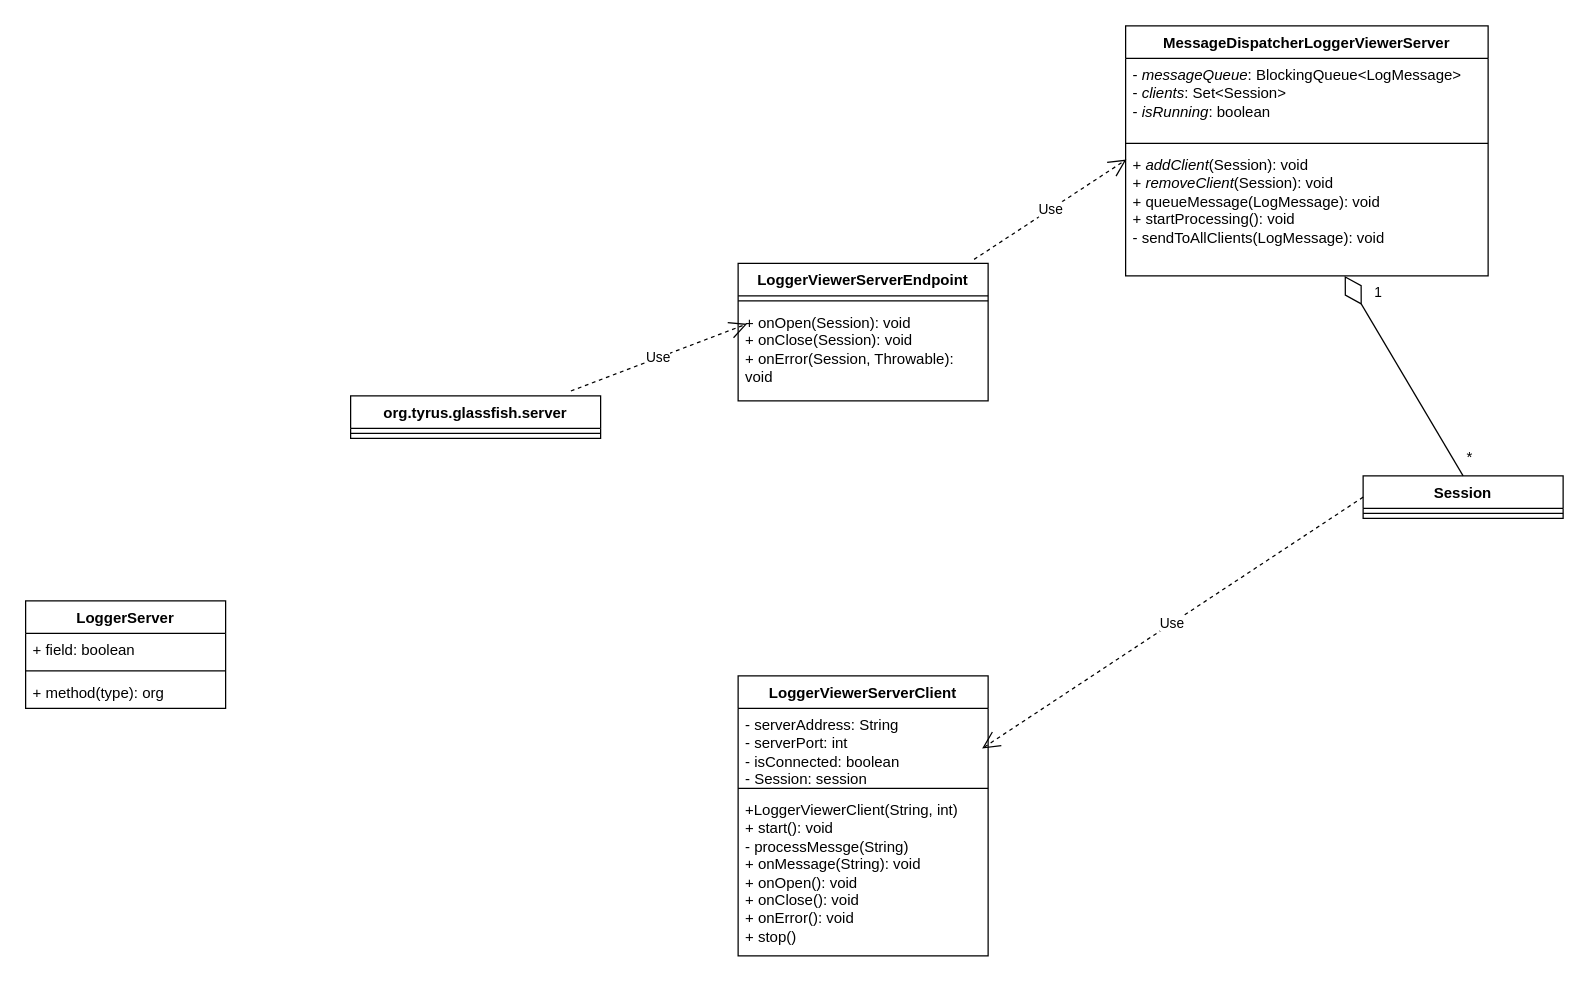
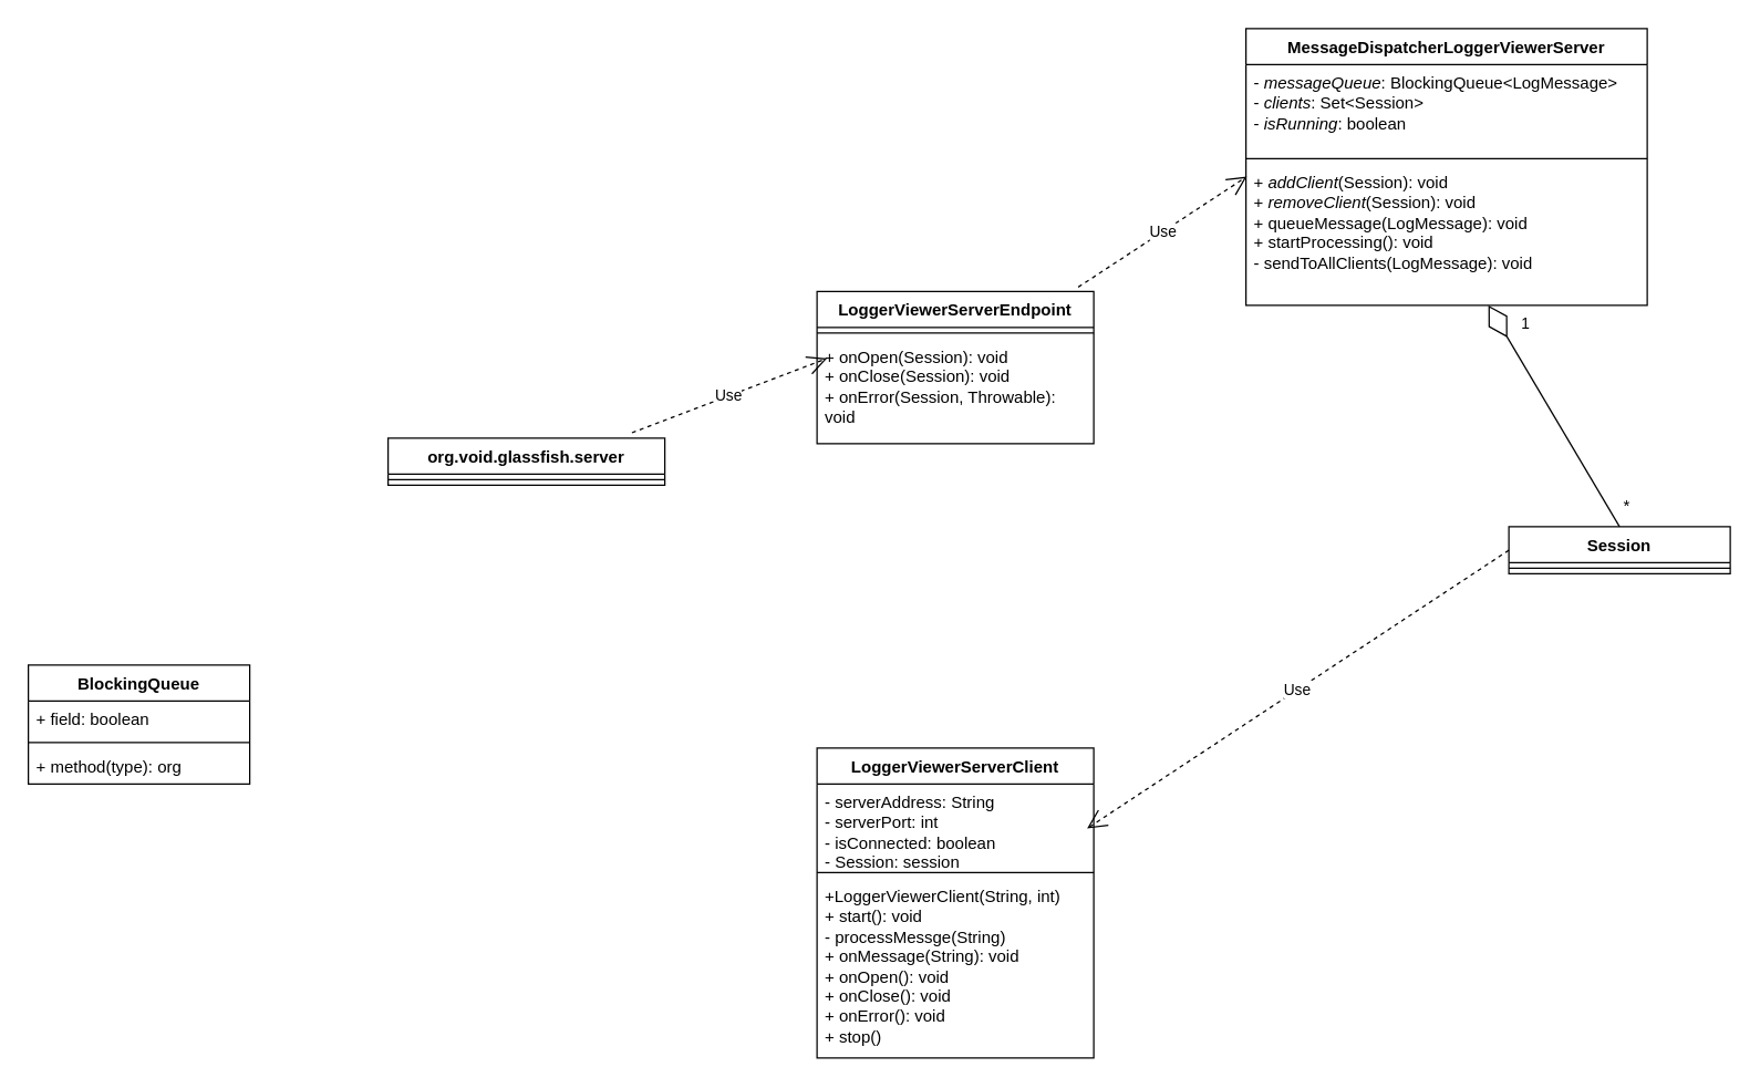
- <mxCell id="17" value="org.tyrus.glassfish.server" style="swimlane;fontStyle=1;align=center;verticalAlign=top;childLayout=stackLayout;horizontal=1;startSize=26;horizontalStack=0;resizeParent=1;resizeParentMax=0;resizeLast=0;collapsible=1;marginBottom=0;whiteSpace=wrap;html=1;" vertex="1" parent="1"><mxGeometry x="280" y="316" width="200" height="34" as="geometry" /></mxCell>
+ <mxCell id="17" value="org.void.glassfish.server" style="swimlane;fontStyle=1;align=center;verticalAlign=top;childLayout=stackLayout;horizontal=1;startSize=26;horizontalStack=0;resizeParent=1;resizeParentMax=0;resizeLast=0;collapsible=1;marginBottom=0;whiteSpace=wrap;html=1;" vertex="1" parent="1"><mxGeometry x="280" y="316" width="200" height="34" as="geometry" /></mxCell>
- <mxCell id="13" value="LoggerServer" style="swimlane;fontStyle=1;align=center;verticalAlign=top;childLayout=stackLayout;horizontal=1;startSize=26;horizontalStack=0;resizeParent=1;resizeParentMax=0;resizeLast=0;collapsible=1;marginBottom=0;whiteSpace=wrap;html=1;" vertex="1" parent="1"><mxGeometry x="20" y="480" width="160" height="86" as="geometry" /></mxCell>
+ <mxCell id="13" value="BlockingQueue" style="swimlane;fontStyle=1;align=center;verticalAlign=top;childLayout=stackLayout;horizontal=1;startSize=26;horizontalStack=0;resizeParent=1;resizeParentMax=0;resizeLast=0;collapsible=1;marginBottom=0;whiteSpace=wrap;html=1;" vertex="1" parent="1"><mxGeometry x="20" y="480" width="160" height="86" as="geometry" /></mxCell>
